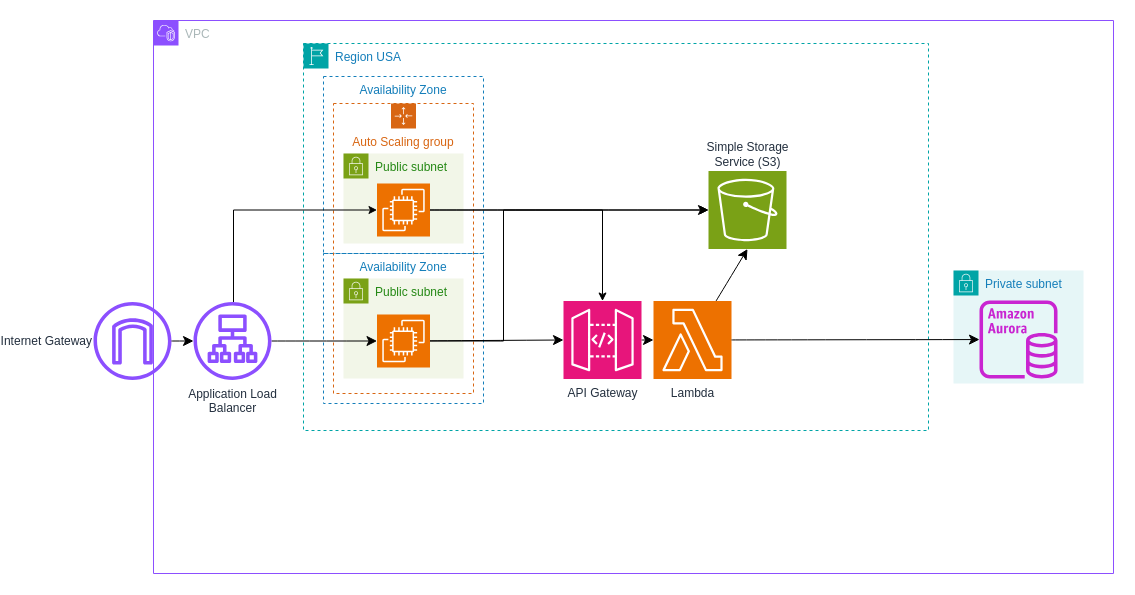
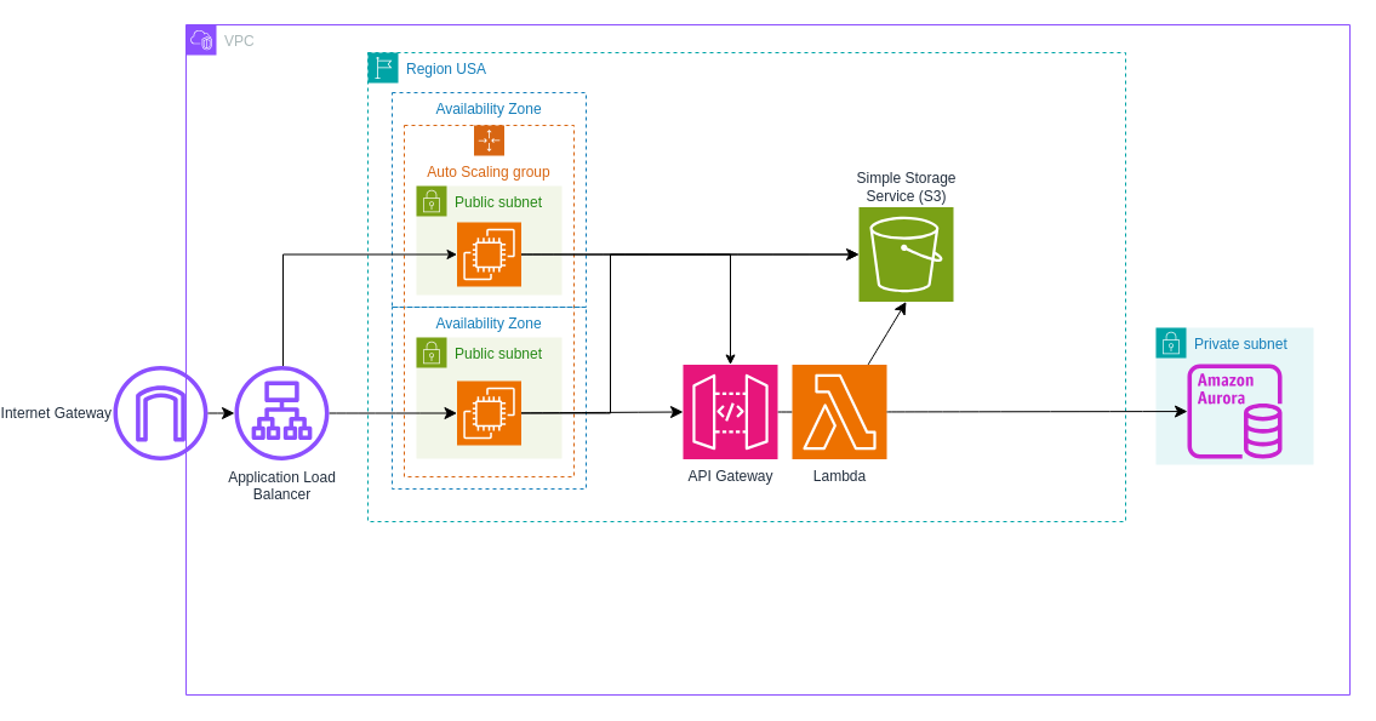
- <mxCell id="11" style="edgeStyle=none;curved=1;rounded=0;orthogonalLoop=1;jettySize=auto;html=1;fontSize=12;startSize=8;endSize=8;" parent="3" source="12" target="13" edge="1"><mxGeometry relative="1" as="geometry" /></mxCell>
+ <mxCell id="11" style="edgeStyle=none;curved=1;rounded=0;orthogonalLoop=1;jettySize=auto;html=1;fontSize=12;startSize=8;endSize=8;endArrow=none;" parent="3" source="12" target="13" edge="1"><mxGeometry relative="1" as="geometry" /></mxCell>
